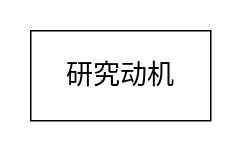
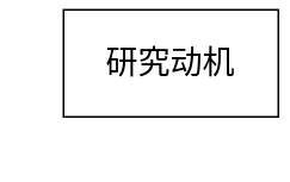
- <mxCell id="2" value="&lt;span style=&quot;font-size: 18px;&quot;&gt;研究动机&lt;/span&gt;" style="rounded=0;whiteSpace=wrap;html=1;" vertex="1" parent="1"><mxGeometry x="20" y="20" width="120" height="60" as="geometry" /></mxCell>
+ <mxCell id="2" value="&lt;span style=&quot;font-size: 18px;&quot;&gt;研究动机&lt;/span&gt;" style="rounded=0;whiteSpace=wrap;html=1;" vertex="1" parent="1"><mxGeometry x="35" y="5" width="120" height="60" as="geometry" /></mxCell>
